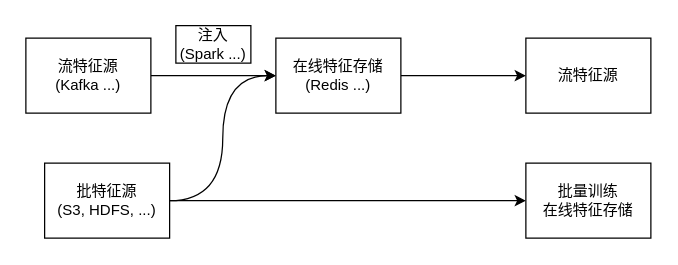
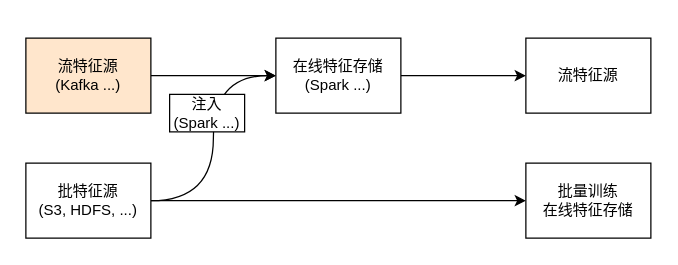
- <mxCell id="11" value="注入&lt;br&gt;(Spark ...)" style="whiteSpace=wrap;html=1;" vertex="1" parent="1"><mxGeometry x="140" y="20" width="60" height="30" as="geometry" /></mxCell>
+ <mxCell id="11" value="注入&lt;br&gt;(Spark ...)" style="whiteSpace=wrap;html=1;" vertex="1" parent="1"><mxGeometry x="135" y="75" width="60" height="30" as="geometry" /></mxCell>
- <mxCell id="3" value="流特征源&lt;br&gt;(Kafka ...)" style="rounded=0;whiteSpace=wrap;html=1;" vertex="1" parent="1"><mxGeometry x="20" y="30" width="100" height="60" as="geometry" /></mxCell>
+ <mxCell id="3" value="流特征源&lt;br&gt;(Kafka ...)" style="rounded=0;whiteSpace=wrap;html=1;fillColor=#ffe6cc;" vertex="1" parent="1"><mxGeometry x="20" y="30" width="100" height="60" as="geometry" /></mxCell>
- <mxCell id="10" value="在线特征存储&lt;br&gt;(Redis ...)" style="rounded=0;whiteSpace=wrap;html=1;" vertex="1" parent="1"><mxGeometry x="220" y="30" width="100" height="60" as="geometry" /></mxCell>
+ <mxCell id="10" value="在线特征存储&lt;br&gt;(Spark ...)" style="rounded=0;whiteSpace=wrap;html=1;" vertex="1" parent="1"><mxGeometry x="220" y="30" width="100" height="60" as="geometry" /></mxCell>
- <mxCell id="6" value="批特征源&lt;br&gt;(S3, HDFS, ...)" style="rounded=0;whiteSpace=wrap;html=1;" vertex="1" parent="1"><mxGeometry x="35" y="130" width="100" height="60" as="geometry" /></mxCell>
+ <mxCell id="6" value="批特征源&lt;br&gt;(S3, HDFS, ...)" style="rounded=0;whiteSpace=wrap;html=1;" vertex="1" parent="1"><mxGeometry x="20" y="130" width="100" height="60" as="geometry" /></mxCell>
